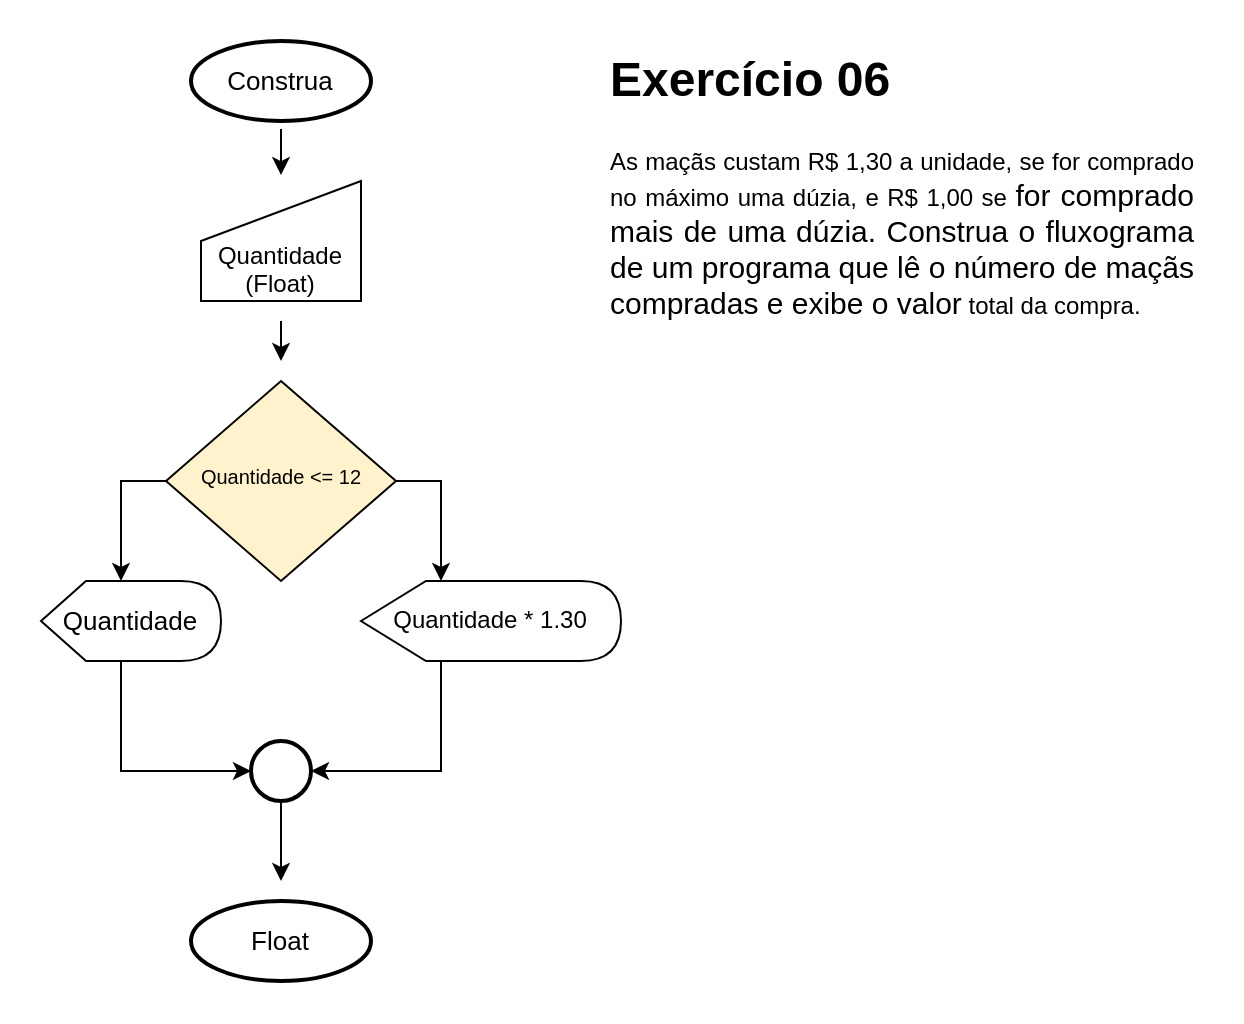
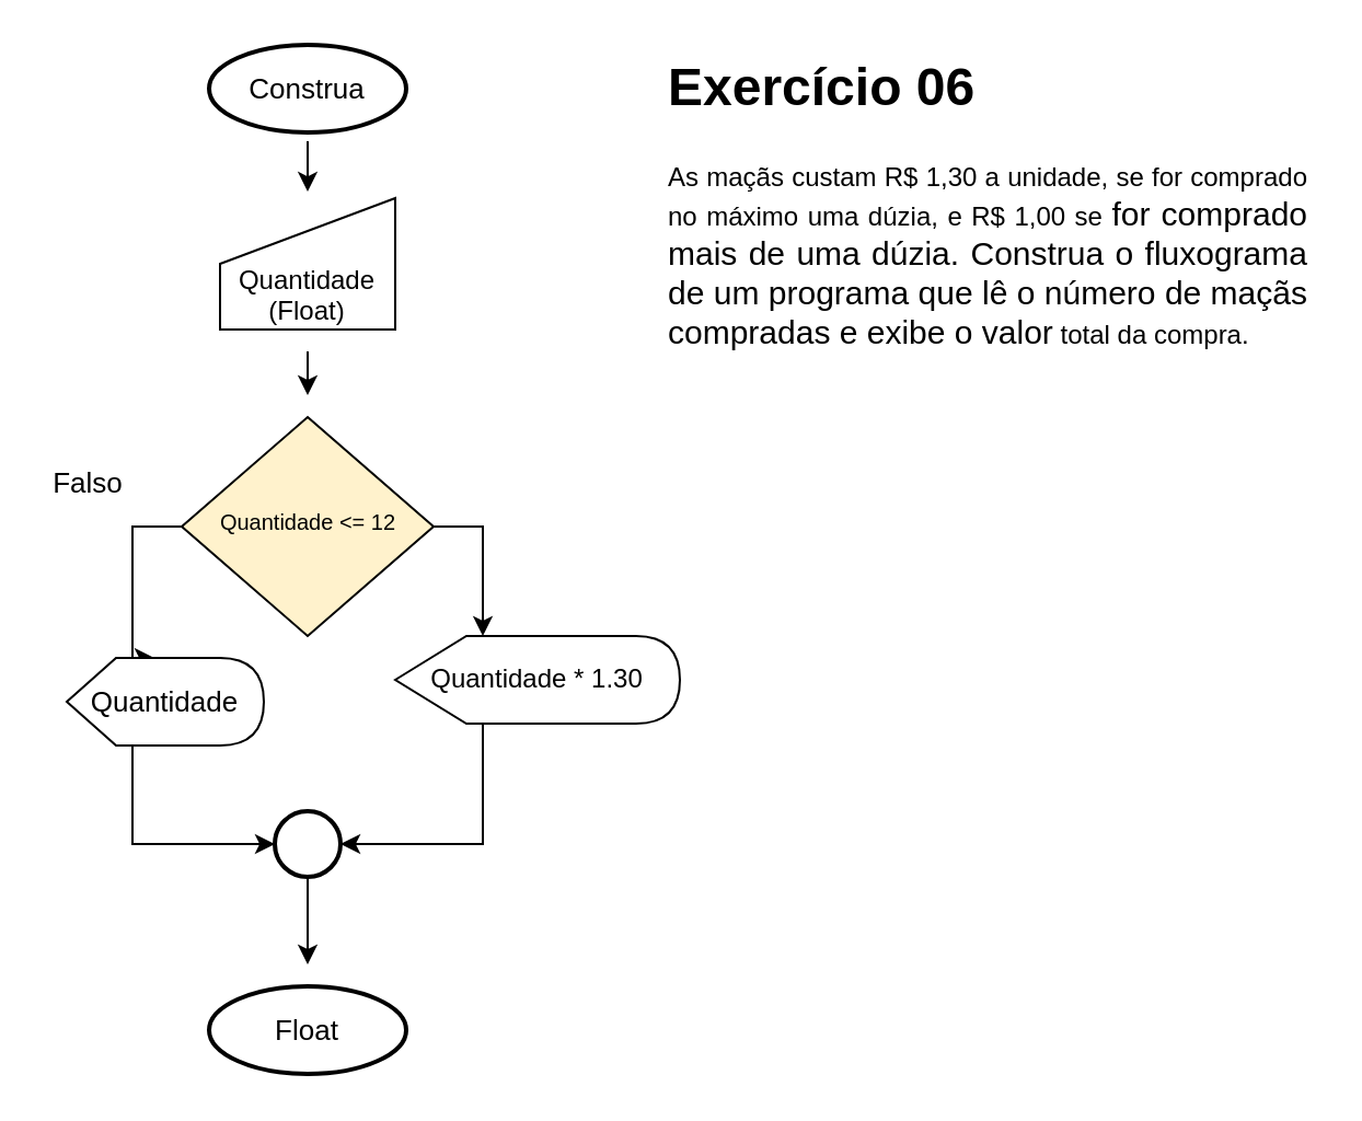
+ <mxCell id="13" value="Falso" style="text;html=1;strokeColor=none;fillColor=none;align=center;verticalAlign=middle;whiteSpace=wrap;rounded=0;fontSize=13;" parent="1" vertex="1"><mxGeometry x="20" y="210" width="40" height="20" as="geometry" /></mxCell>
- <mxCell id="10" value="Quantidade" style="shape=display;whiteSpace=wrap;html=1;fontSize=13;" parent="1" vertex="1"><mxGeometry x="20" y="290" width="90" height="40" as="geometry" /></mxCell>
+ <mxCell id="10" value="Quantidade" style="shape=display;whiteSpace=wrap;html=1;fontSize=13;" parent="1" vertex="1"><mxGeometry x="30" y="300" width="90" height="40" as="geometry" /></mxCell>
